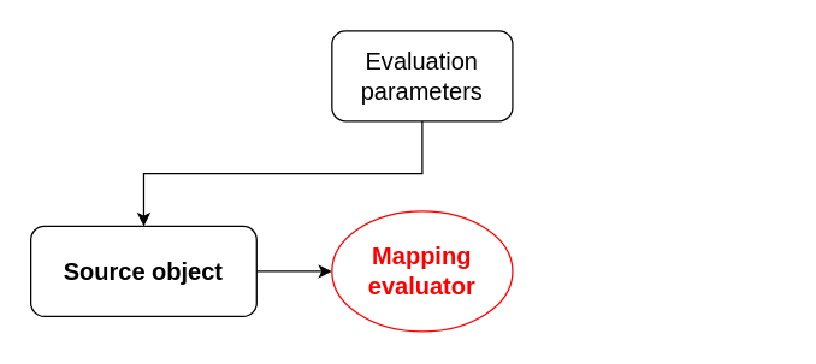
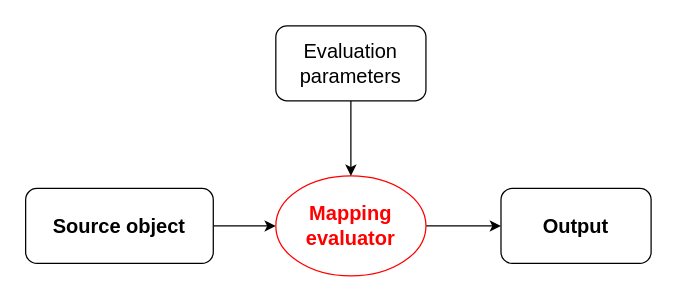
- <mxCell id="7" style="edgeStyle=orthogonalEdgeStyle;rounded=0;orthogonalLoop=1;jettySize=auto;html=1;exitX=0.5;exitY=1;exitDx=0;exitDy=0;fontSize=16;" parent="1" source="8" target="3" edge="1"><mxGeometry relative="1" as="geometry" /></mxCell>
+ <mxCell id="7" style="edgeStyle=orthogonalEdgeStyle;rounded=0;orthogonalLoop=1;jettySize=auto;html=1;exitX=0.5;exitY=1;exitDx=0;exitDy=0;entryX=0.5;entryY=0;entryDx=0;entryDy=0;fontSize=16;" parent="1" source="8" target="5" edge="1"><mxGeometry relative="1" as="geometry" /></mxCell>
+ <mxCell id="4" style="edgeStyle=orthogonalEdgeStyle;rounded=0;orthogonalLoop=1;jettySize=auto;html=1;exitX=1;exitY=0.5;exitDx=0;exitDy=0;entryX=0;entryY=0.5;entryDx=0;entryDy=0;fontSize=16;" parent="1" source="5" target="6" edge="1"><mxGeometry relative="1" as="geometry" /></mxCell>
+ <mxCell id="6" value="Output" style="rounded=1;whiteSpace=wrap;html=1;fontSize=16;fontStyle=1" parent="1" vertex="1"><mxGeometry x="400" y="150" width="120" height="60" as="geometry" /></mxCell>
